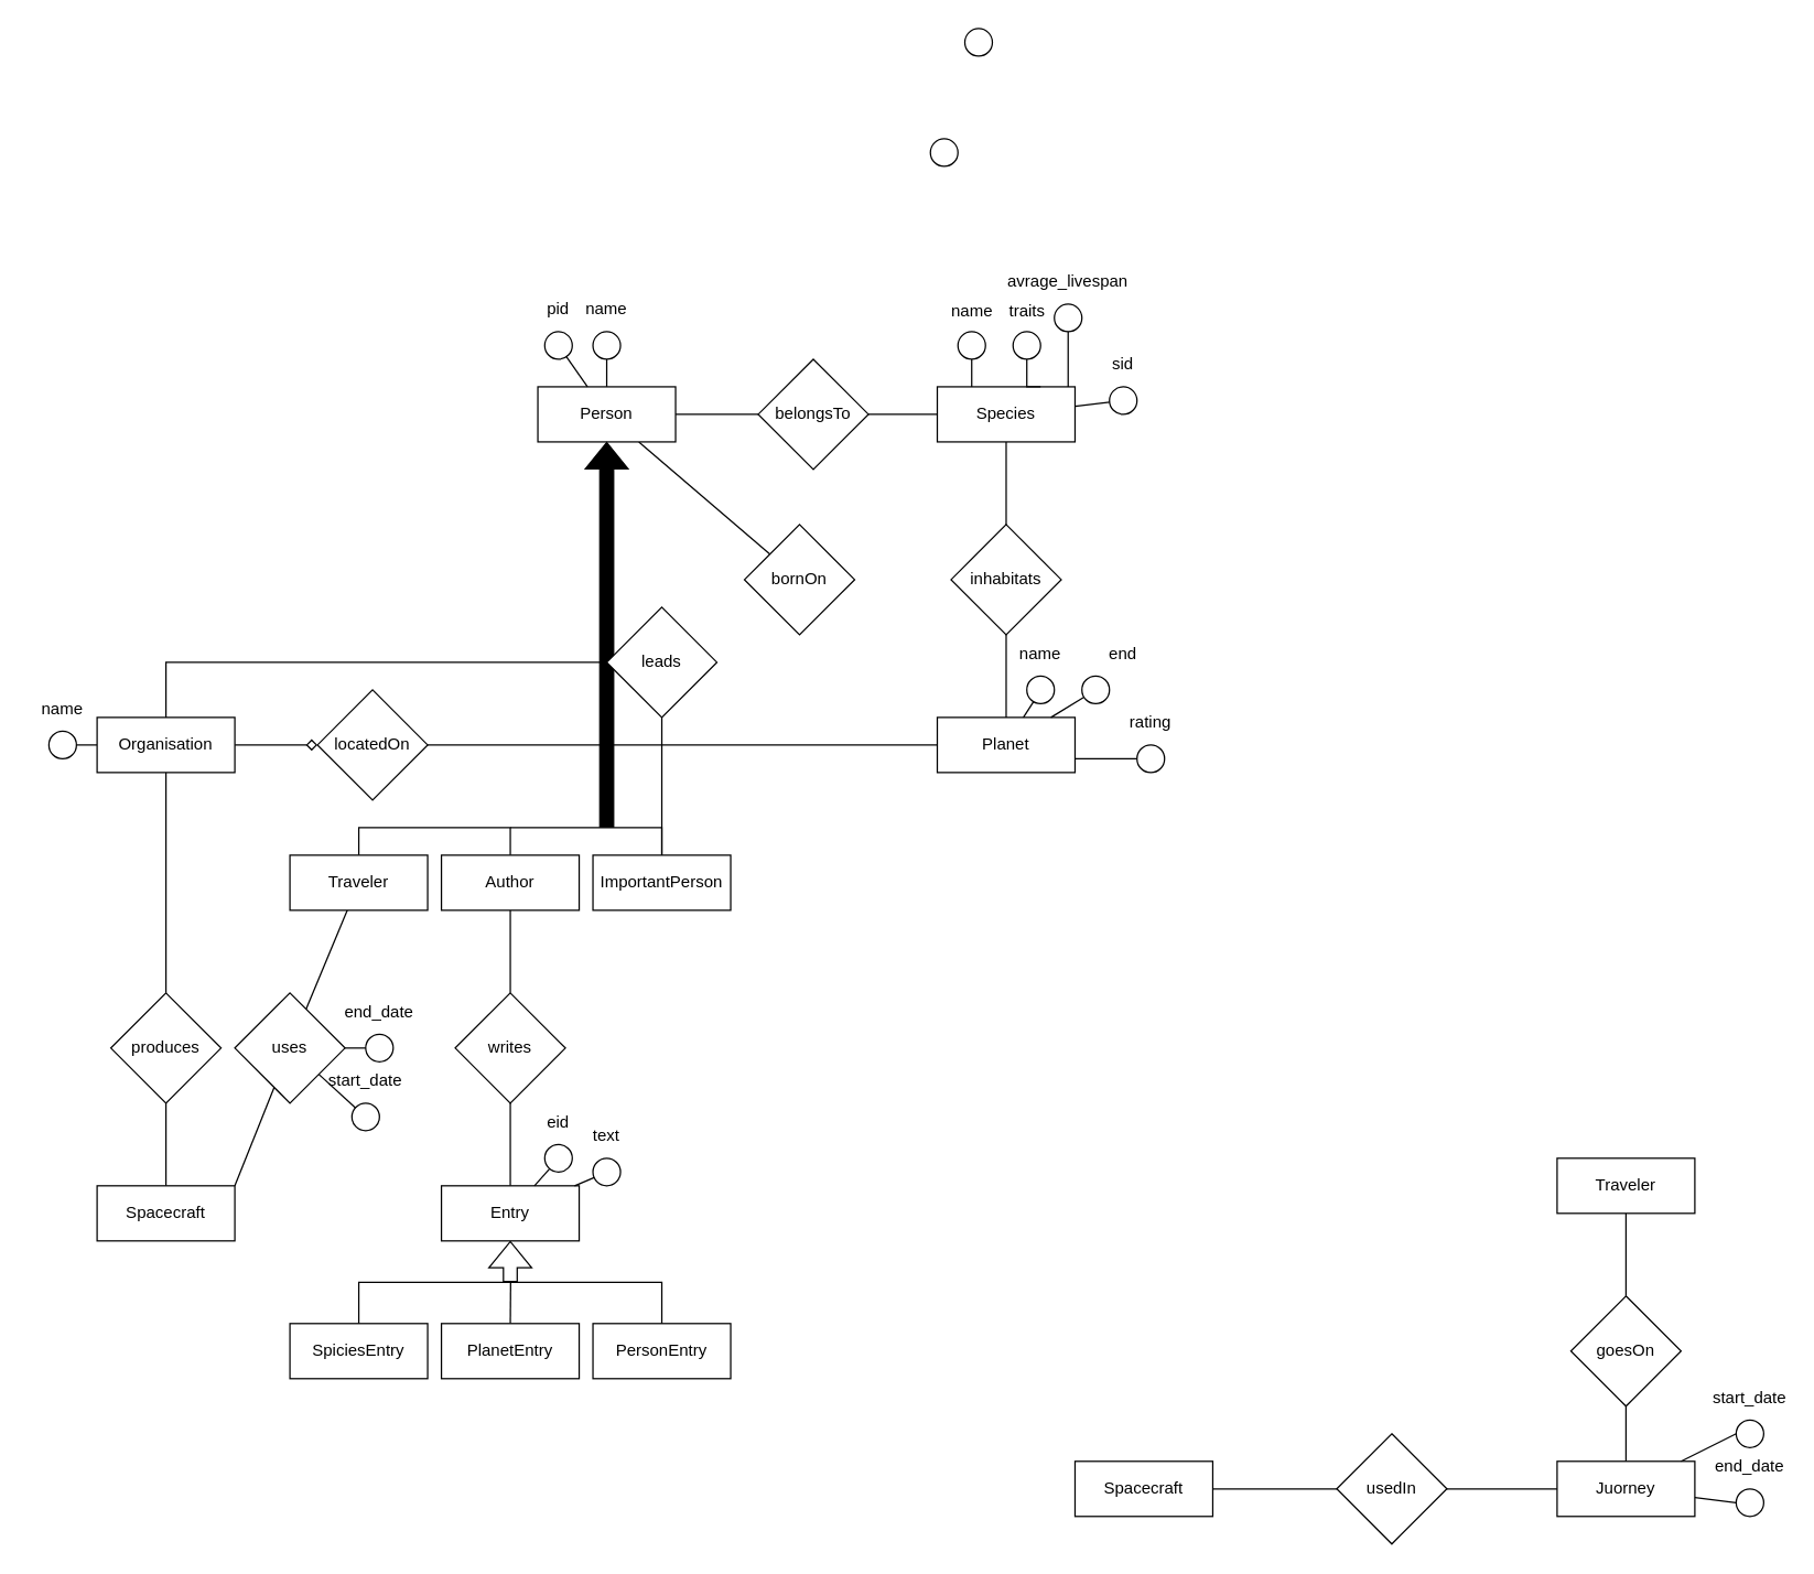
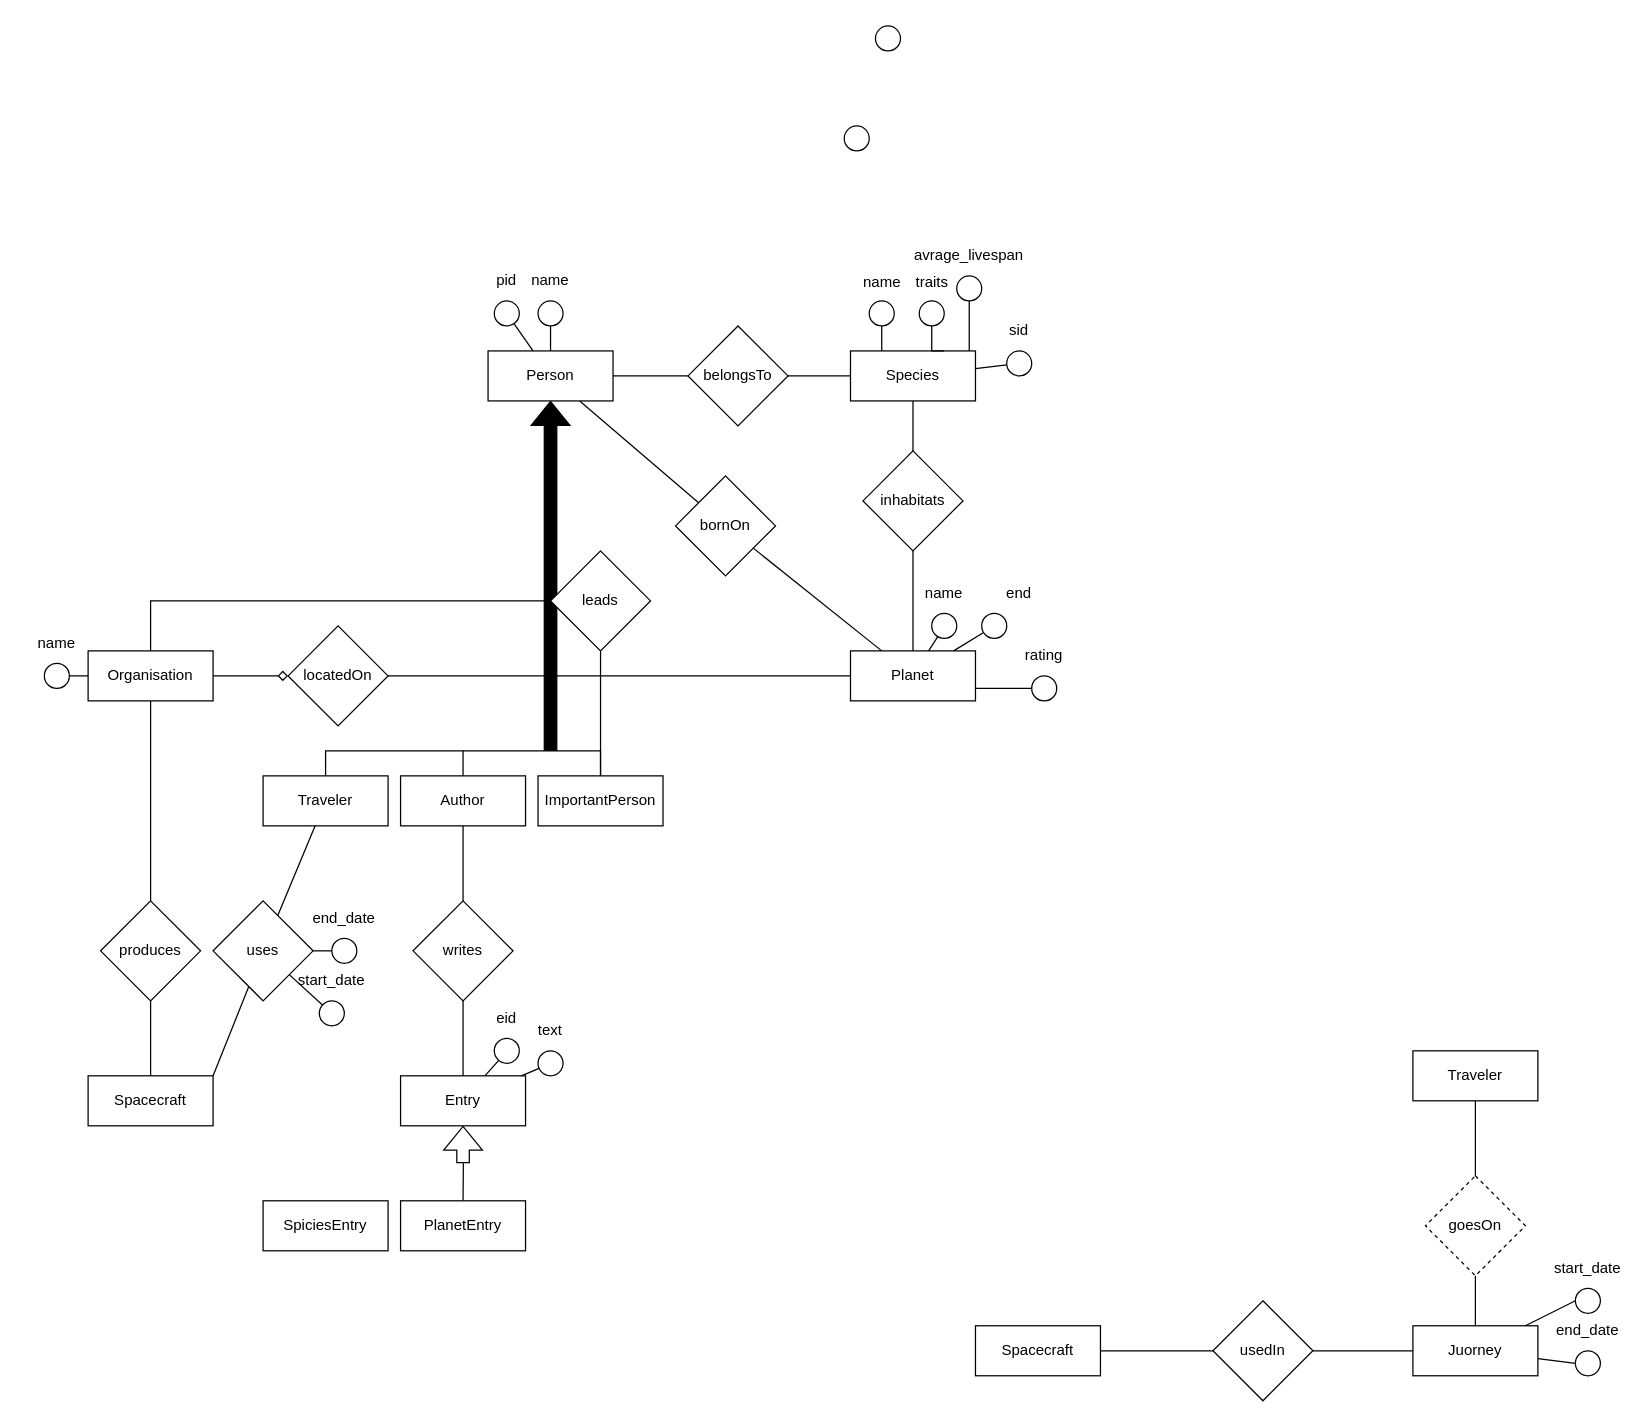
- <mxCell id="13" value="inhabitats" style="rhombus;whiteSpace=wrap;html=1;rounded=0;" vertex="1" parent="1"><mxGeometry x="690" y="380" width="80" height="80" as="geometry" /></mxCell>
+ <mxCell id="13" value="inhabitats" style="rhombus;whiteSpace=wrap;html=1;rounded=0;" vertex="1" parent="1"><mxGeometry x="690" y="360" width="80" height="80" as="geometry" /></mxCell>
+ <mxCell id="38" style="edgeStyle=none;rounded=0;orthogonalLoop=1;jettySize=auto;html=1;strokeColor=default;align=center;verticalAlign=middle;fontFamily=Helvetica;fontSize=12;fontColor=default;labelBackgroundColor=default;endArrow=none;endFill=0;" edge="1" parent="1" source="39" target="11"><mxGeometry relative="1" as="geometry" /></mxCell>
- <mxCell id="95" style="edgeStyle=none;rounded=0;orthogonalLoop=1;jettySize=auto;html=1;exitX=0.5;exitY=0;exitDx=0;exitDy=0;entryX=0.5;entryY=0;entryDx=0;entryDy=0;strokeColor=default;align=center;verticalAlign=middle;fontFamily=Helvetica;fontSize=12;fontColor=default;labelBackgroundColor=default;endArrow=none;endFill=0;" edge="1" parent="1" source="91" target="94"><mxGeometry relative="1" as="geometry"><mxPoint x="150" y="960" as="sourcePoint" /><Array as="points"><mxPoint x="260" y="930" /><mxPoint x="480" y="930" /></Array></mxGeometry></mxCell>
- <mxCell id="94" value="PersonEntry" style="whiteSpace=wrap;html=1;align=center;rounded=0;strokeColor=default;verticalAlign=middle;fontFamily=Helvetica;fontSize=12;fontColor=default;fillColor=default;" vertex="1" parent="1"><mxGeometry x="430" y="960" width="100" height="40" as="geometry" /></mxCell>
- <mxCell id="69" value="goesOn" style="rhombus;whiteSpace=wrap;html=1;rounded=0;" vertex="1" parent="1"><mxGeometry x="1140" y="940" width="80" height="80" as="geometry" /></mxCell>
+ <mxCell id="69" value="goesOn" style="rhombus;whiteSpace=wrap;html=1;rounded=0;dashed=1;" vertex="1" parent="1"><mxGeometry x="1140" y="940" width="80" height="80" as="geometry" /></mxCell>
